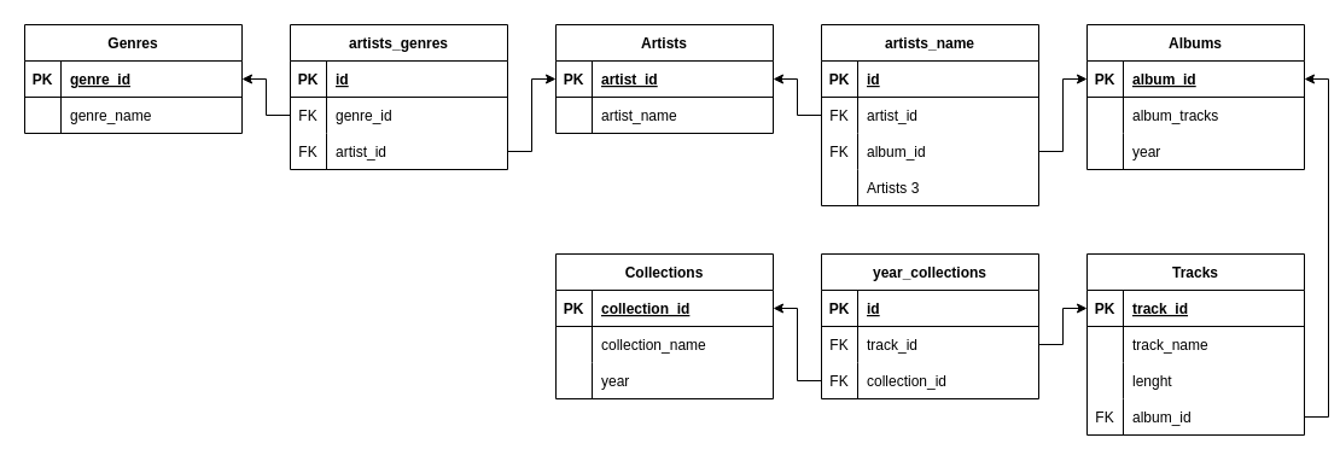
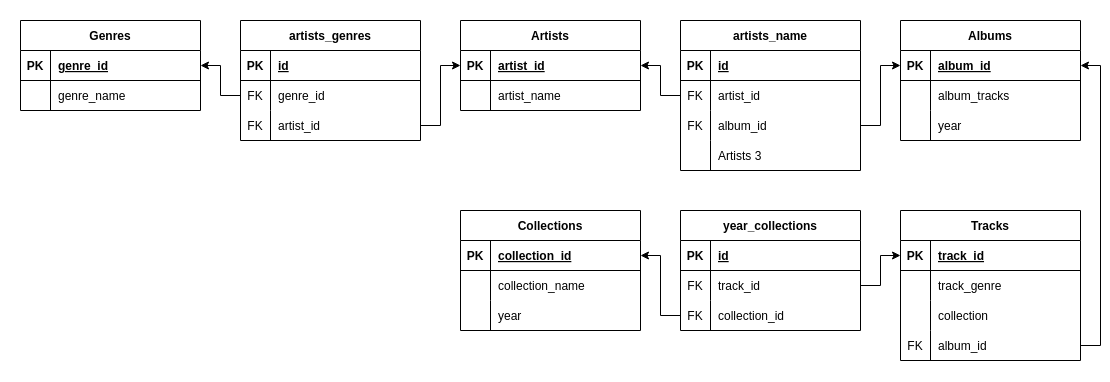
- <mxCell id="32" value="track_name" style="shape=partialRectangle;connectable=0;fillColor=none;top=0;left=0;bottom=0;right=0;align=left;spacingLeft=6;overflow=hidden;" vertex="1" parent="30"><mxGeometry x="30" width="150" height="30" as="geometry"><mxRectangle width="150" height="30" as="alternateBounds" /></mxGeometry></mxCell>
+ <mxCell id="32" value="track_genre" style="shape=partialRectangle;connectable=0;fillColor=none;top=0;left=0;bottom=0;right=0;align=left;spacingLeft=6;overflow=hidden;" vertex="1" parent="30"><mxGeometry x="30" width="150" height="30" as="geometry"><mxRectangle width="150" height="30" as="alternateBounds" /></mxGeometry></mxCell>
- <mxCell id="35" value="lenght" style="shape=partialRectangle;connectable=0;fillColor=none;top=0;left=0;bottom=0;right=0;align=left;spacingLeft=6;overflow=hidden;" vertex="1" parent="33"><mxGeometry x="30" width="150" height="30" as="geometry"><mxRectangle width="150" height="30" as="alternateBounds" /></mxGeometry></mxCell>
+ <mxCell id="35" value="collection" style="shape=partialRectangle;connectable=0;fillColor=none;top=0;left=0;bottom=0;right=0;align=left;spacingLeft=6;overflow=hidden;" vertex="1" parent="33"><mxGeometry x="30" width="150" height="30" as="geometry"><mxRectangle width="150" height="30" as="alternateBounds" /></mxGeometry></mxCell>
